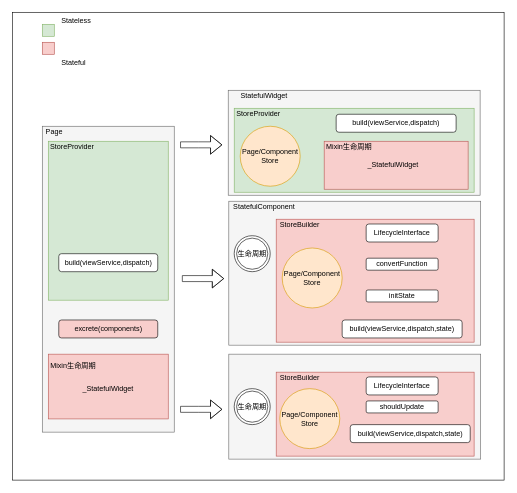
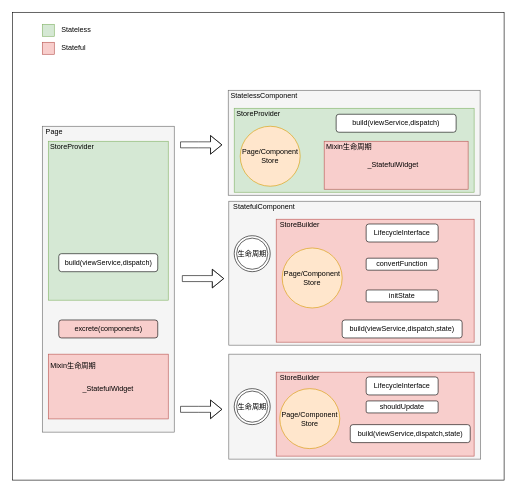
- <mxCell id="9" value="Stateless" style="text;html=1;strokeColor=none;fillColor=none;align=left;verticalAlign=middle;whiteSpace=wrap;rounded=0;" parent="1" vertex="1"><mxGeometry x="100" y="25" width="40" height="20" as="geometry" /></mxCell>
+ <mxCell id="9" value="Stateless" style="text;html=1;strokeColor=none;fillColor=none;align=left;verticalAlign=middle;whiteSpace=wrap;rounded=0;" parent="1" vertex="1"><mxGeometry x="100" y="40" width="40" height="20" as="geometry" /></mxCell>
- <mxCell id="11" value="Stateful" style="text;html=1;strokeColor=none;fillColor=none;align=left;verticalAlign=middle;whiteSpace=wrap;rounded=0;" parent="1" vertex="1"><mxGeometry x="100" y="95" width="40" height="20" as="geometry" /></mxCell>
+ <mxCell id="11" value="Stateful" style="text;html=1;strokeColor=none;fillColor=none;align=left;verticalAlign=middle;whiteSpace=wrap;rounded=0;" parent="1" vertex="1"><mxGeometry x="100" y="70" width="40" height="20" as="geometry" /></mxCell>
- <mxCell id="15" value="StatefulWidget" style="text;html=1;strokeColor=none;fillColor=none;align=center;verticalAlign=middle;whiteSpace=wrap;rounded=0;" parent="1" vertex="1"><mxGeometry x="380" y="150" width="120" height="20" as="geometry" /></mxCell>
+ <mxCell id="15" value="StatelessComponent" style="text;html=1;strokeColor=none;fillColor=none;align=center;verticalAlign=middle;whiteSpace=wrap;rounded=0;" parent="1" vertex="1"><mxGeometry x="380" y="150" width="120" height="20" as="geometry" /></mxCell>
